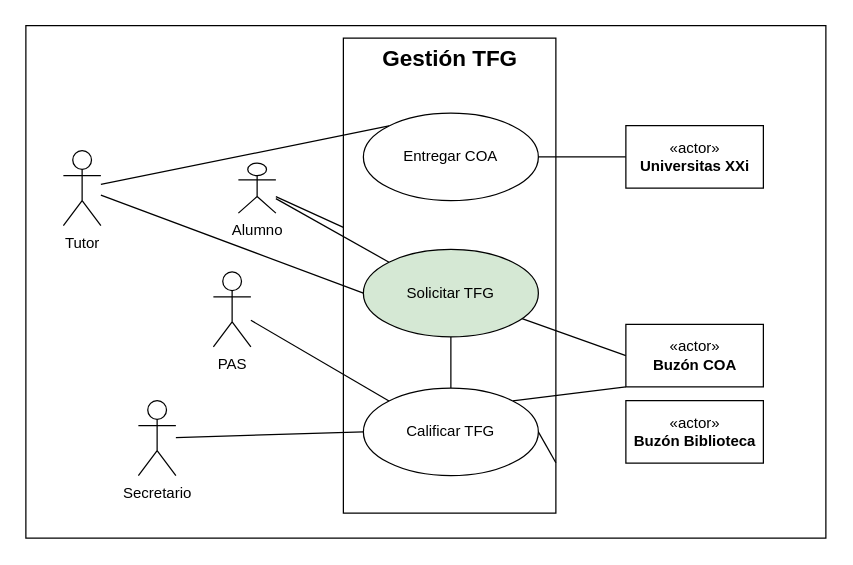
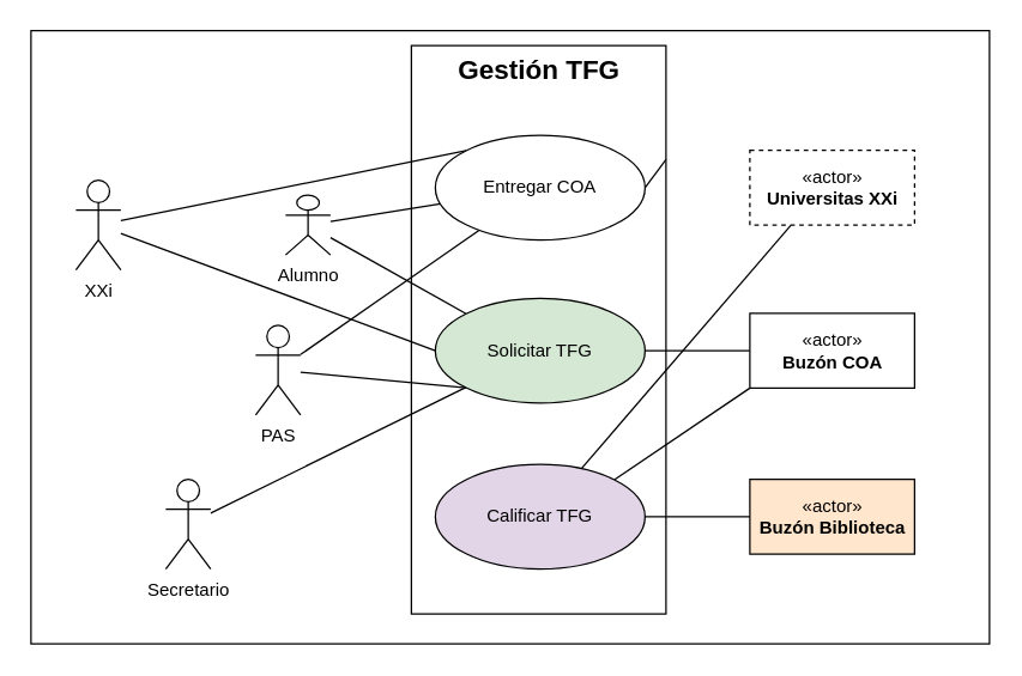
- <mxCell id="15" style="edgeStyle=none;rounded=0;orthogonalLoop=1;jettySize=auto;html=1;exitX=1;exitY=0.5;exitDx=0;exitDy=0;entryX=0;entryY=0.5;entryDx=0;entryDy=0;startArrow=none;startFill=0;endArrow=none;endFill=0;" edge="1" parent="1" source="16" target="25"><mxGeometry relative="1" as="geometry" /></mxCell>
+ <mxCell id="15" style="edgeStyle=none;rounded=0;orthogonalLoop=1;jettySize=auto;html=1;exitX=1;exitY=0.5;exitDx=0;exitDy=0;startArrow=none;startFill=0;endArrow=none;endFill=0;" edge="1" parent="1" source="16" target="3"><mxGeometry relative="1" as="geometry" /></mxCell>
- <mxCell id="25" value="«actor»&lt;br&gt;&lt;b&gt;Universitas XXi&lt;/b&gt;" style="html=1;" vertex="1" parent="1"><mxGeometry x="500" y="100" width="110" height="50" as="geometry" /></mxCell>
+ <mxCell id="25" value="«actor»&lt;br&gt;&lt;b&gt;Universitas XXi&lt;/b&gt;" style="html=1;dashed=1;" vertex="1" parent="1"><mxGeometry x="500" y="100" width="110" height="50" as="geometry" /></mxCell>
- <mxCell id="4" value="" style="rounded=0;orthogonalLoop=1;jettySize=auto;html=1;startArrow=none;startFill=0;endArrow=none;endFill=0;" edge="1" parent="1" source="6" target="3"><mxGeometry relative="1" as="geometry" /></mxCell>
+ <mxCell id="4" value="" style="rounded=0;orthogonalLoop=1;jettySize=auto;html=1;startArrow=none;startFill=0;endArrow=none;endFill=0;" edge="1" parent="1" source="6" target="16"><mxGeometry relative="1" as="geometry" /></mxCell>
- <mxCell id="14" value="Tutor" style="shape=umlActor;verticalLabelPosition=bottom;verticalAlign=top;html=1;" vertex="1" parent="1"><mxGeometry x="50" y="120" width="30" height="60" as="geometry" /></mxCell>
+ <mxCell id="14" value="XXi" style="shape=umlActor;verticalLabelPosition=bottom;verticalAlign=top;html=1;" vertex="1" parent="1"><mxGeometry x="50" y="120" width="30" height="60" as="geometry" /></mxCell>
+ <mxCell id="9" style="edgeStyle=none;rounded=0;orthogonalLoop=1;jettySize=auto;html=1;entryX=0;entryY=1;entryDx=0;entryDy=0;startArrow=none;startFill=0;endArrow=none;endFill=0;" edge="1" parent="1" source="11" target="22"><mxGeometry relative="1" as="geometry" /></mxCell>
- <mxCell id="23" value="«actor»&lt;br&gt;&lt;b&gt;Buzón COA&lt;/b&gt;" style="html=1;" vertex="1" parent="1"><mxGeometry x="500" y="259" width="110" height="50" as="geometry" /></mxCell>
+ <mxCell id="23" value="«actor»&lt;br&gt;&lt;b&gt;Buzón COA&lt;/b&gt;" style="html=1;" vertex="1" parent="1"><mxGeometry x="500" y="209" width="110" height="50" as="geometry" /></mxCell>
- <mxCell id="10" style="edgeStyle=none;rounded=0;orthogonalLoop=1;jettySize=auto;html=1;entryX=0;entryY=0;entryDx=0;entryDy=0;startArrow=none;startFill=0;endArrow=none;endFill=0;" edge="1" parent="1" source="11" target="20"><mxGeometry relative="1" as="geometry" /></mxCell>
+ <mxCell id="10" style="edgeStyle=none;rounded=0;orthogonalLoop=1;jettySize=auto;html=1;startArrow=none;startFill=0;endArrow=none;endFill=0;" edge="1" parent="1" source="11" target="16"><mxGeometry relative="1" as="geometry" /></mxCell>
- <mxCell id="17" style="edgeStyle=none;rounded=0;orthogonalLoop=1;jettySize=auto;html=1;startArrow=none;startFill=0;endArrow=none;endFill=0;" edge="1" parent="1" source="20" target="22"><mxGeometry relative="1" as="geometry" /></mxCell>
+ <mxCell id="17" style="edgeStyle=none;rounded=0;orthogonalLoop=1;jettySize=auto;html=1;entryX=0.25;entryY=1;entryDx=0;entryDy=0;startArrow=none;startFill=0;endArrow=none;endFill=0;" edge="1" parent="1" source="20" target="25"><mxGeometry relative="1" as="geometry" /></mxCell>
- <mxCell id="20" value="Calificar TFG" style="ellipse;whiteSpace=wrap;html=1;" vertex="1" parent="1"><mxGeometry x="290" y="310" width="140" height="70" as="geometry" /></mxCell>
+ <mxCell id="20" value="Calificar TFG" style="ellipse;whiteSpace=wrap;html=1;fillColor=#e1d5e7;" vertex="1" parent="1"><mxGeometry x="290" y="310" width="140" height="70" as="geometry" /></mxCell>
- <mxCell id="24" value="«actor»&lt;br&gt;&lt;b&gt;Buzón Biblioteca&lt;/b&gt;" style="html=1;" vertex="1" parent="1"><mxGeometry x="500" y="320" width="110" height="50" as="geometry" /></mxCell>
+ <mxCell id="24" value="«actor»&lt;br&gt;&lt;b&gt;Buzón Biblioteca&lt;/b&gt;" style="html=1;fillColor=#ffe6cc;" vertex="1" parent="1"><mxGeometry x="500" y="320" width="110" height="50" as="geometry" /></mxCell>
- <mxCell id="7" style="edgeStyle=none;rounded=0;orthogonalLoop=1;jettySize=auto;html=1;entryX=0;entryY=0.5;entryDx=0;entryDy=0;startArrow=none;startFill=0;endArrow=none;endFill=0;" edge="1" parent="1" source="8" target="20"><mxGeometry relative="1" as="geometry" /></mxCell>
+ <mxCell id="7" style="edgeStyle=none;rounded=0;orthogonalLoop=1;jettySize=auto;html=1;startArrow=none;startFill=0;endArrow=none;endFill=0;" edge="1" parent="1" source="8" target="22"><mxGeometry relative="1" as="geometry" /></mxCell>
- <mxCell id="19" style="edgeStyle=none;rounded=0;orthogonalLoop=1;jettySize=auto;html=1;exitX=1;exitY=0.5;exitDx=0;exitDy=0;startArrow=none;startFill=0;endArrow=none;endFill=0;" edge="1" parent="1" source="20" target="3"><mxGeometry relative="1" as="geometry" /></mxCell>
+ <mxCell id="19" style="edgeStyle=none;rounded=0;orthogonalLoop=1;jettySize=auto;html=1;exitX=1;exitY=0.5;exitDx=0;exitDy=0;startArrow=none;startFill=0;endArrow=none;endFill=0;" edge="1" parent="1" source="20" target="24"><mxGeometry relative="1" as="geometry" /></mxCell>
